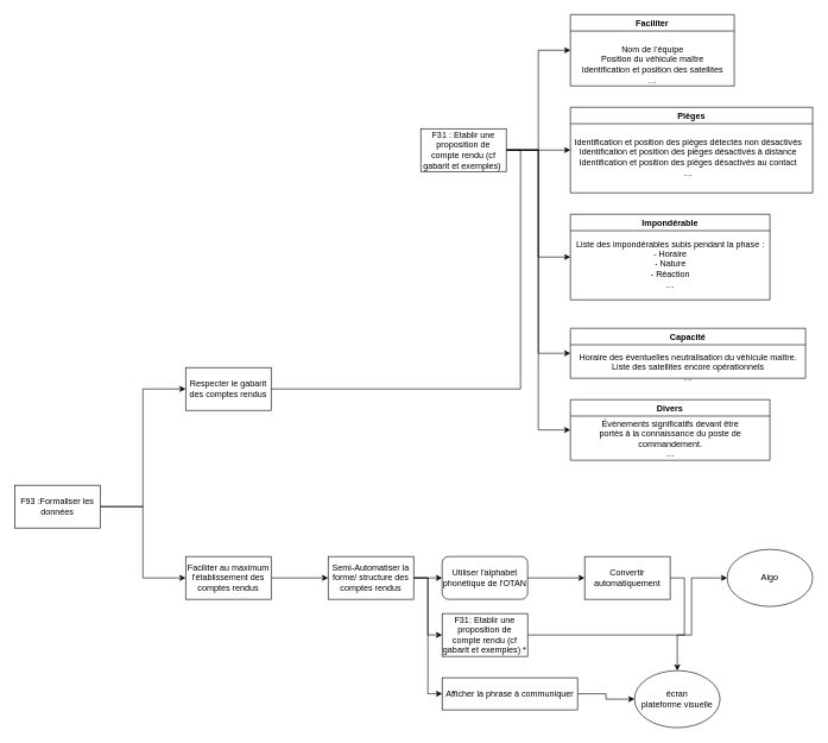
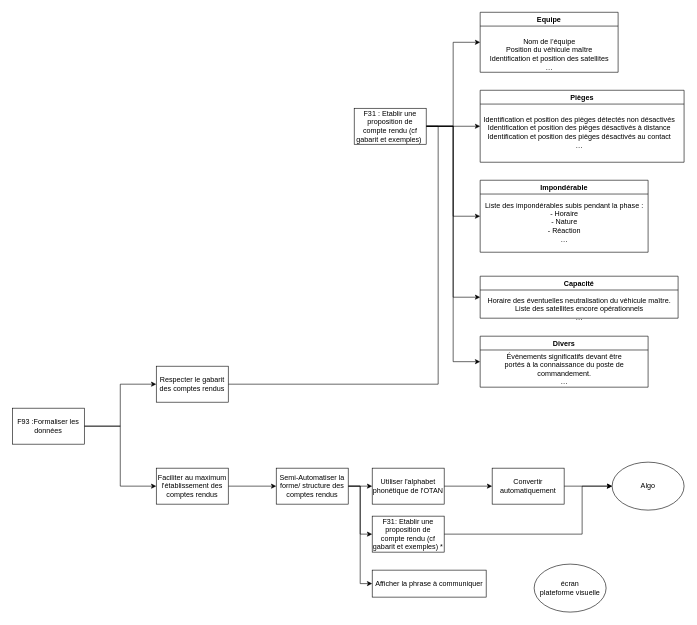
- <mxCell id="29" value="Faciliter" style="swimlane;" parent="1" vertex="1"><mxGeometry x="800" y="20" width="230" height="100" as="geometry"><mxRectangle x="1730" y="160" width="70" height="23" as="alternateBounds" /></mxGeometry></mxCell>
+ <mxCell id="29" value="Equipe" style="swimlane;" parent="1" vertex="1"><mxGeometry x="800" y="20" width="230" height="100" as="geometry"><mxRectangle x="1730" y="160" width="70" height="23" as="alternateBounds" /></mxGeometry></mxCell>
- <mxCell id="6" value="Respecter le gabarit des comptes rendus" style="rounded=0;whiteSpace=wrap;html=1;" parent="1" vertex="1"><mxGeometry x="260" y="515" width="120" height="60" as="geometry" /></mxCell>
+ <mxCell id="6" value="Respecter le gabarit des comptes rendus" style="rounded=0;whiteSpace=wrap;html=1;" parent="1" vertex="1"><mxGeometry x="260" y="610" width="120" height="60" as="geometry" /></mxCell>
- <mxCell id="14" value="Utiliser l'alphabet phonétique de l'OTAN" style="whiteSpace=wrap;html=1;rounded=1;" parent="1" vertex="1"><mxGeometry x="620" y="780" width="120" height="60" as="geometry" /></mxCell>
+ <mxCell id="14" value="Utiliser l'alphabet phonétique de l'OTAN" style="rounded=0;whiteSpace=wrap;html=1;" parent="1" vertex="1"><mxGeometry x="620" y="780" width="120" height="60" as="geometry" /></mxCell>
- <mxCell id="20" style="edgeStyle=orthogonalEdgeStyle;rounded=0;orthogonalLoop=1;jettySize=auto;html=1;exitX=1;exitY=0.5;exitDx=0;exitDy=0;" parent="1" source="21" target="19" edge="1"><mxGeometry relative="1" as="geometry" /></mxCell>
+ <mxCell id="20" style="edgeStyle=orthogonalEdgeStyle;rounded=0;orthogonalLoop=1;jettySize=auto;html=1;exitX=1;exitY=0.5;exitDx=0;exitDy=0;entryX=0;entryY=0.5;entryDx=0;entryDy=0;" parent="1" source="21" target="22" edge="1"><mxGeometry relative="1" as="geometry" /></mxCell>
- <mxCell id="17" style="edgeStyle=orthogonalEdgeStyle;rounded=0;orthogonalLoop=1;jettySize=auto;html=1;exitX=1;exitY=0.5;exitDx=0;exitDy=0;entryX=0;entryY=0.5;entryDx=0;entryDy=0;" parent="1" source="18" target="19" edge="1"><mxGeometry relative="1" as="geometry" /></mxCell>
